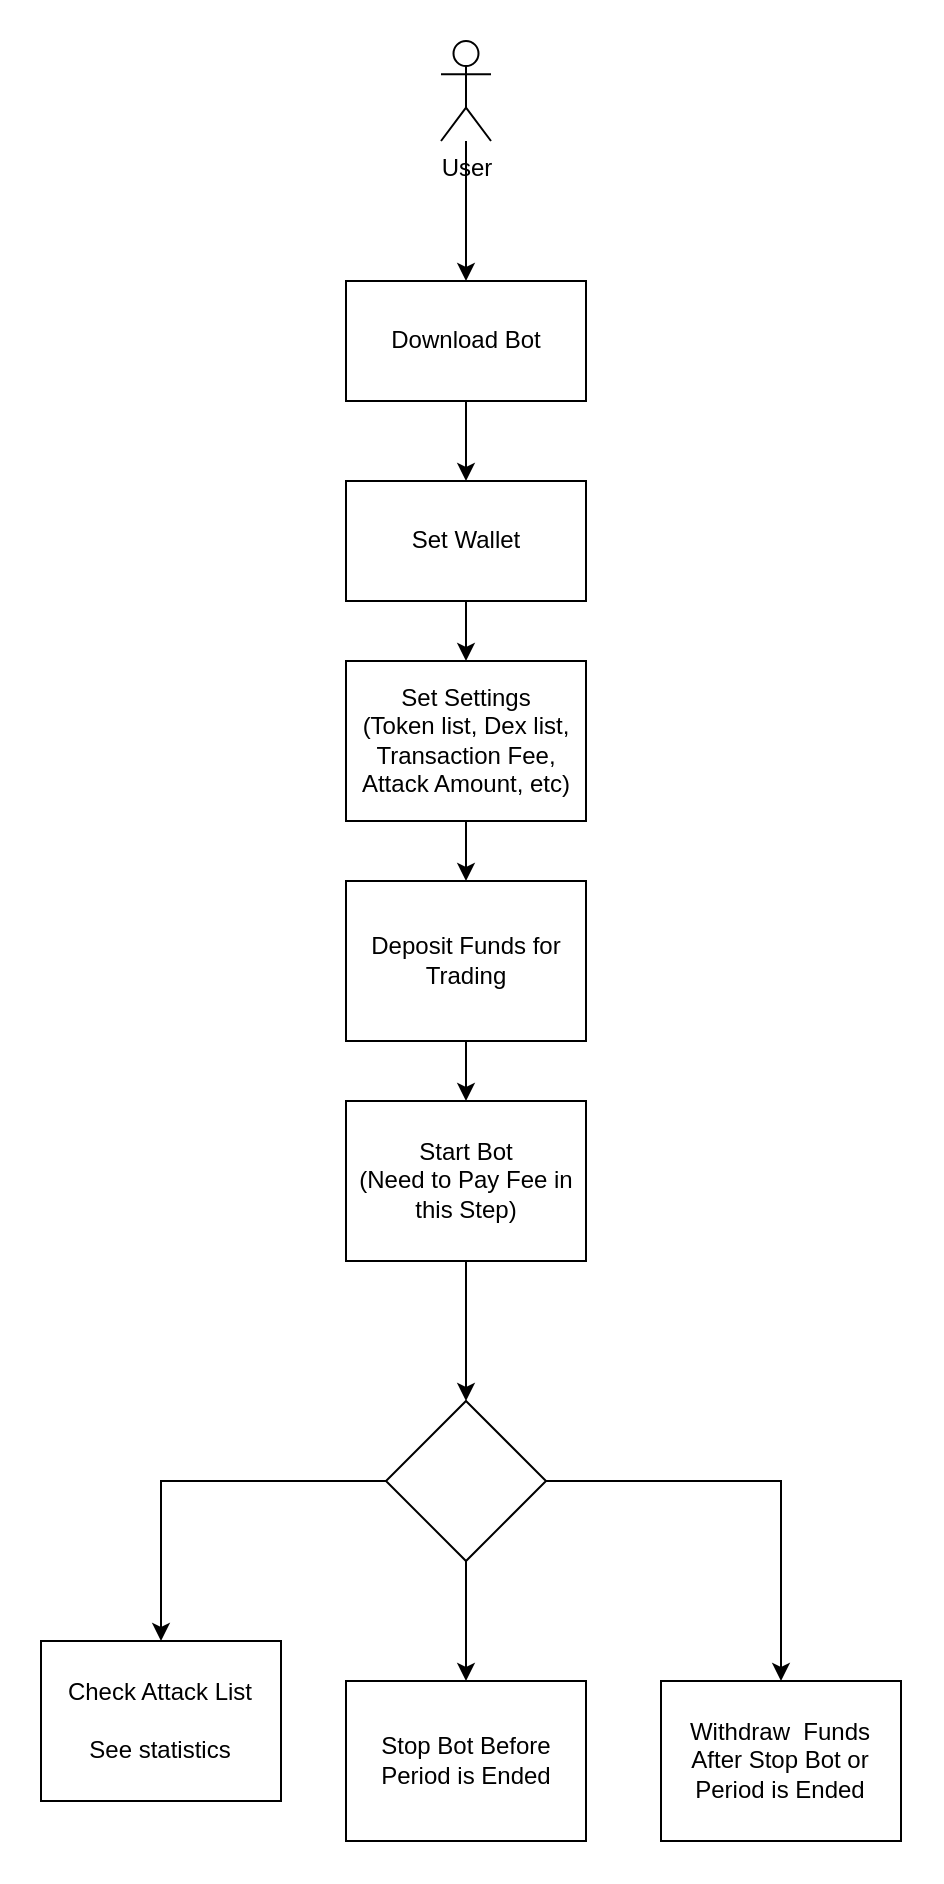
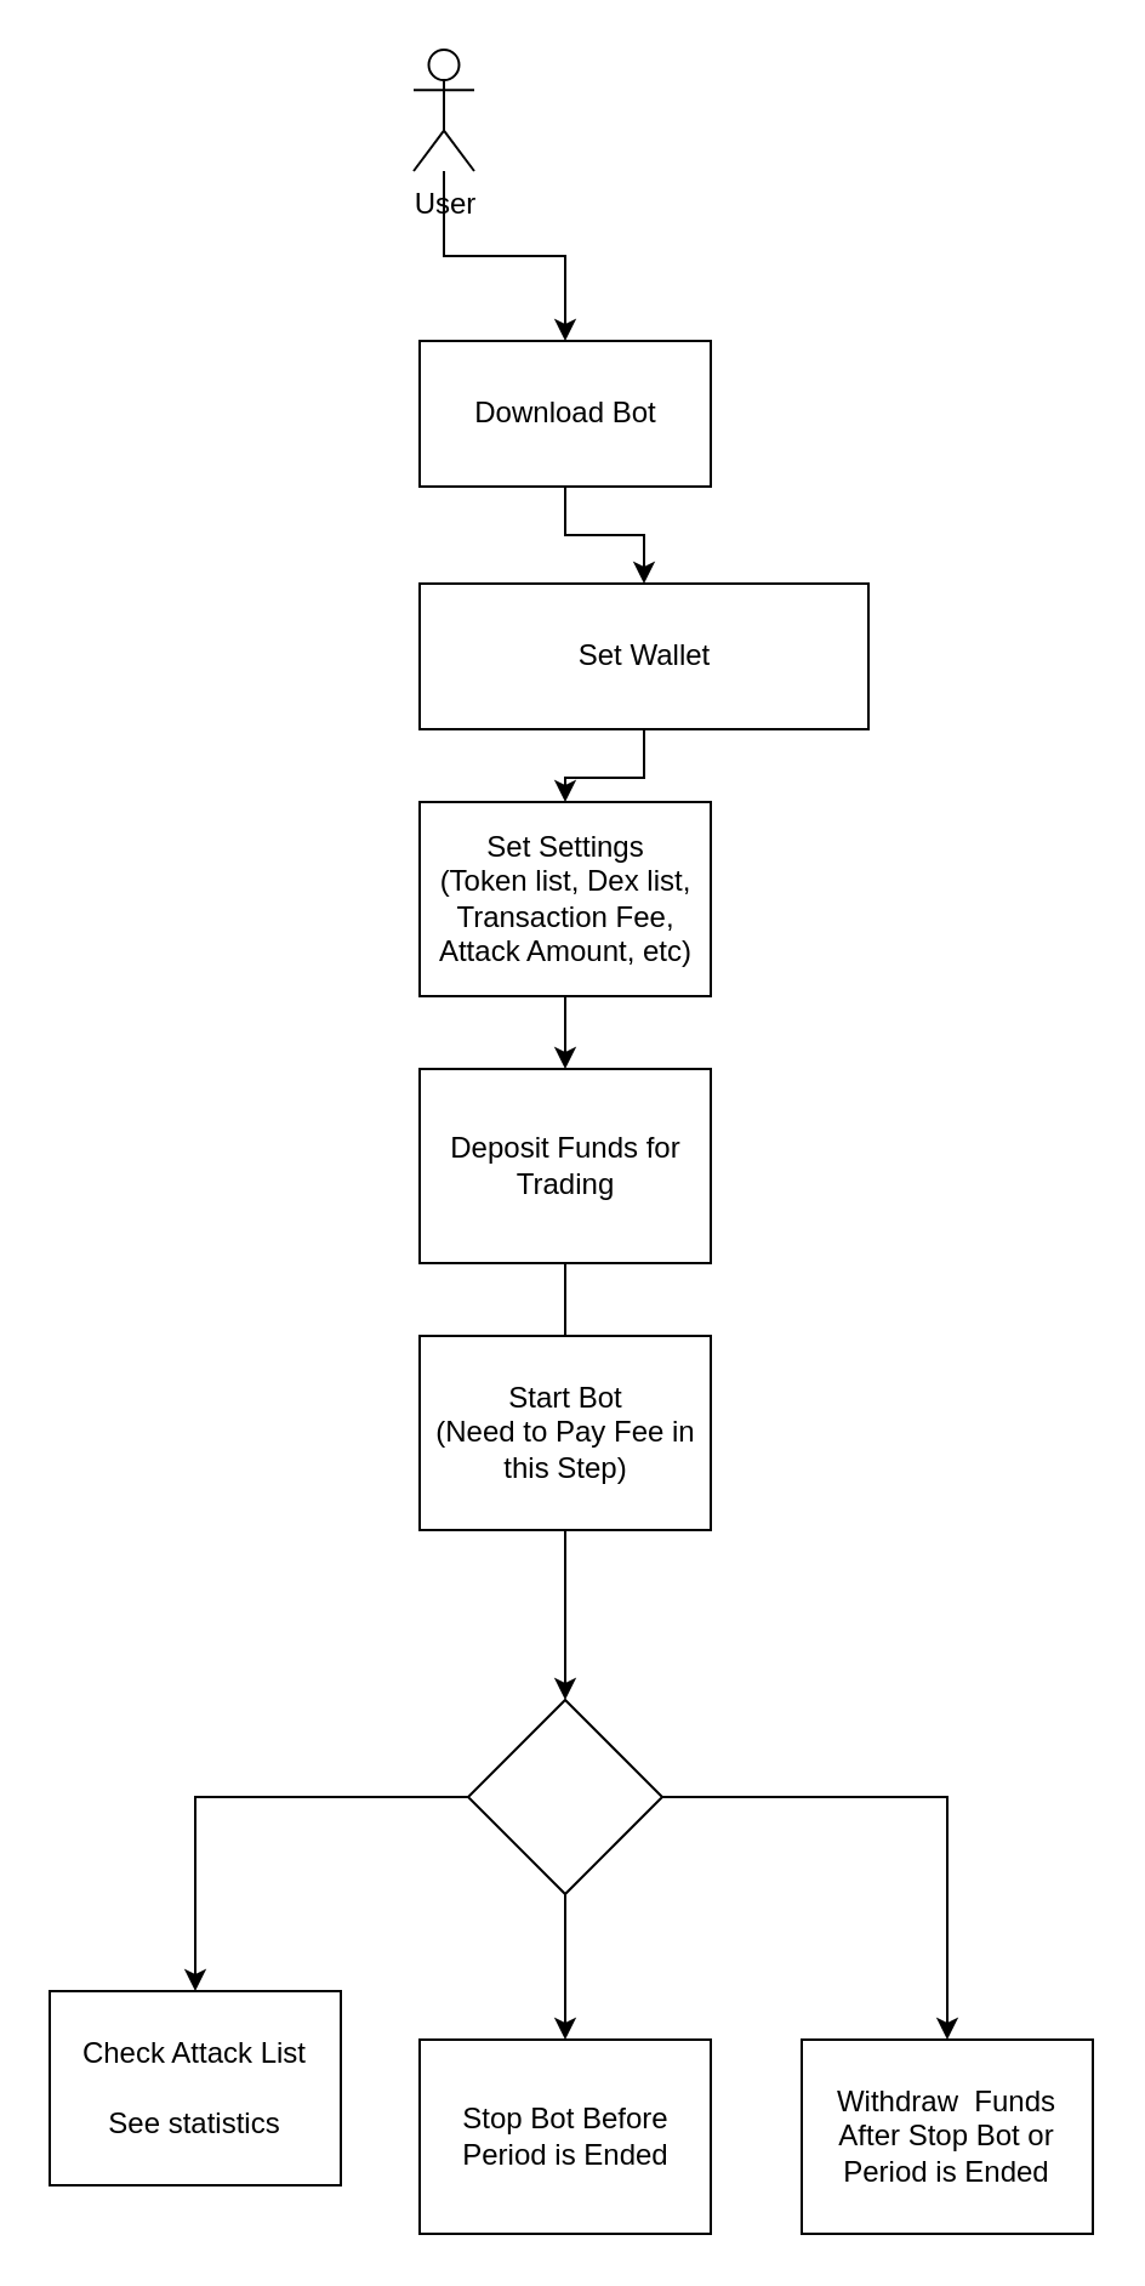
- <mxCell id="3" value="User" style="shape=umlActor;verticalLabelPosition=bottom;verticalAlign=top;html=1;outlineConnect=0;" vertex="1" parent="1"><mxGeometry x="220" y="20" width="25" height="50" as="geometry" /></mxCell>
+ <mxCell id="3" value="User" style="shape=umlActor;verticalLabelPosition=bottom;verticalAlign=top;html=1;outlineConnect=0;" vertex="1" parent="1"><mxGeometry x="170" y="20" width="25" height="50" as="geometry" /></mxCell>
- <mxCell id="7" value="Set Wallet" style="rounded=0;whiteSpace=wrap;html=1;" vertex="1" parent="1"><mxGeometry x="172.5" y="240" width="120" height="60" as="geometry" /></mxCell>
+ <mxCell id="7" value="Set Wallet" style="rounded=0;whiteSpace=wrap;html=1;" vertex="1" parent="1"><mxGeometry x="172.5" y="240" width="185" height="60" as="geometry" /></mxCell>
- <mxCell id="10" style="edgeStyle=orthogonalEdgeStyle;rounded=0;orthogonalLoop=1;jettySize=auto;html=1;exitX=0.5;exitY=1;exitDx=0;exitDy=0;" edge="1" parent="1" source="11" target="13"><mxGeometry relative="1" as="geometry" /></mxCell>
+ <mxCell id="10" style="edgeStyle=orthogonalEdgeStyle;rounded=0;orthogonalLoop=1;jettySize=auto;html=1;exitX=0.5;exitY=1;exitDx=0;exitDy=0;endArrow=none;" edge="1" parent="1" source="11" target="13"><mxGeometry relative="1" as="geometry" /></mxCell>
